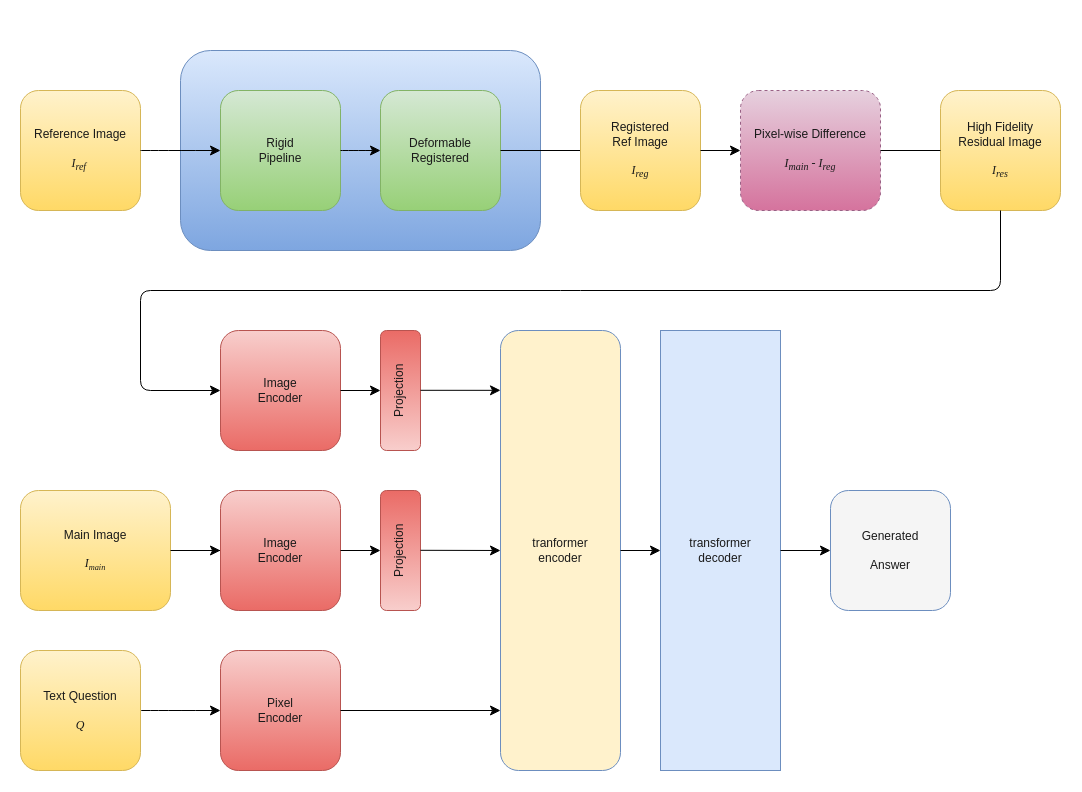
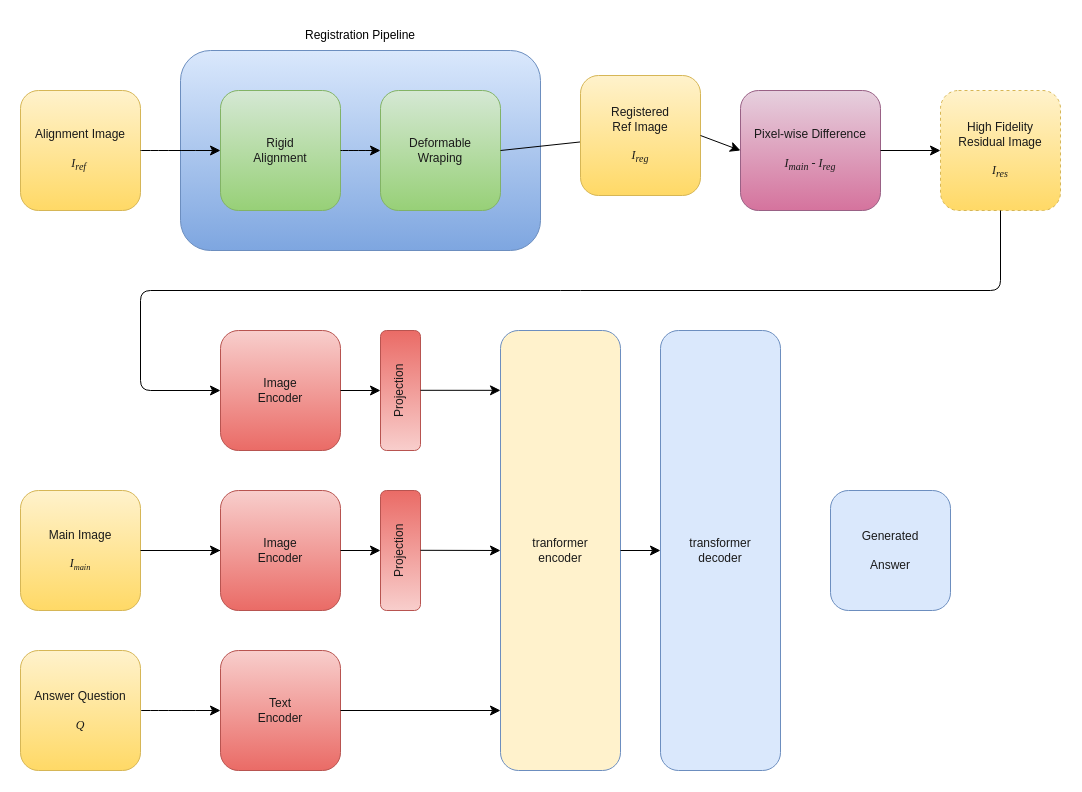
+ <mxCell id="3" value="Registration Pipeline" style="text;html=1;align=center;verticalAlign=middle;whiteSpace=wrap;rounded=0;" parent="1" vertex="1"><mxGeometry x="300" y="20" width="120" height="30" as="geometry" /></mxCell>
- <mxCell id="8" value="&lt;font style=&quot;color: rgb(26, 26, 26);&quot;&gt;Reference Image&lt;/font&gt;&lt;div&gt;&lt;font color=&quot;#1a1a1a&quot;&gt;&lt;br&gt;&lt;/font&gt;&lt;div&gt;&lt;font face=&quot;Cambria&quot; style=&quot;color: rgb(26, 26, 26);&quot;&gt;&lt;i&gt;I&lt;sub&gt;ref&amp;nbsp;&lt;/sub&gt;&lt;/i&gt;&lt;/font&gt;&lt;/div&gt;&lt;/div&gt;" style="rounded=1;whiteSpace=wrap;html=1;fillColor=#fff2cc;gradientColor=#ffd966;strokeColor=#d6b656;" parent="1" vertex="1"><mxGeometry x="20" y="90" width="120" height="120" as="geometry" /></mxCell>
+ <mxCell id="8" value="&lt;font style=&quot;color: rgb(26, 26, 26);&quot;&gt;Alignment Image&lt;/font&gt;&lt;div&gt;&lt;font color=&quot;#1a1a1a&quot;&gt;&lt;br&gt;&lt;/font&gt;&lt;div&gt;&lt;font face=&quot;Cambria&quot; style=&quot;color: rgb(26, 26, 26);&quot;&gt;&lt;i&gt;I&lt;sub&gt;ref&amp;nbsp;&lt;/sub&gt;&lt;/i&gt;&lt;/font&gt;&lt;/div&gt;&lt;/div&gt;" style="rounded=1;whiteSpace=wrap;html=1;fillColor=#fff2cc;gradientColor=#ffd966;strokeColor=#d6b656;" parent="1" vertex="1"><mxGeometry x="20" y="90" width="120" height="120" as="geometry" /></mxCell>
- <mxCell id="4" value="&lt;font style=&quot;color: rgb(26, 26, 26);&quot;&gt;Rigid&lt;/font&gt;&lt;div&gt;&lt;font style=&quot;color: rgb(26, 26, 26);&quot;&gt;Pipeline&lt;/font&gt;&lt;/div&gt;" style="rounded=1;whiteSpace=wrap;html=1;fillColor=#d5e8d4;strokeColor=#82b366;gradientColor=#97d077;" parent="1" vertex="1"><mxGeometry x="220" y="90" width="120" height="120" as="geometry" /></mxCell>
+ <mxCell id="4" value="&lt;font style=&quot;color: rgb(26, 26, 26);&quot;&gt;Rigid&lt;/font&gt;&lt;div&gt;&lt;font style=&quot;color: rgb(26, 26, 26);&quot;&gt;Alignment&lt;/font&gt;&lt;/div&gt;" style="rounded=1;whiteSpace=wrap;html=1;fillColor=#d5e8d4;strokeColor=#82b366;gradientColor=#97d077;" parent="1" vertex="1"><mxGeometry x="220" y="90" width="120" height="120" as="geometry" /></mxCell>
- <mxCell id="5" value="&lt;font style=&quot;color: rgb(26, 26, 26);&quot;&gt;Deformable&lt;/font&gt;&lt;div&gt;&lt;font style=&quot;color: rgb(26, 26, 26);&quot;&gt;Registered&lt;/font&gt;&lt;/div&gt;" style="rounded=1;whiteSpace=wrap;html=1;fillColor=#d5e8d4;gradientColor=#97d077;strokeColor=#82b366;" parent="1" vertex="1"><mxGeometry x="380" y="90" width="120" height="120" as="geometry" /></mxCell>
+ <mxCell id="5" value="&lt;font style=&quot;color: rgb(26, 26, 26);&quot;&gt;Deformable&lt;/font&gt;&lt;div&gt;&lt;font style=&quot;color: rgb(26, 26, 26);&quot;&gt;Wraping&lt;/font&gt;&lt;/div&gt;" style="rounded=1;whiteSpace=wrap;html=1;fillColor=#d5e8d4;gradientColor=#97d077;strokeColor=#82b366;" parent="1" vertex="1"><mxGeometry x="380" y="90" width="120" height="120" as="geometry" /></mxCell>
- <mxCell id="10" value="&lt;font&gt;&lt;font color=&quot;#1a1a1a&quot;&gt;Registered&lt;/font&gt;&lt;br&gt;&lt;/font&gt;&lt;div&gt;&lt;font style=&quot;color: rgb(26, 26, 26);&quot;&gt;Ref Image&lt;br&gt;&lt;/font&gt;&lt;/div&gt;&lt;div&gt;&lt;font style=&quot;color: rgb(26, 26, 26);&quot;&gt;&lt;br&gt;&lt;/font&gt;&lt;/div&gt;&lt;div&gt;&lt;font face=&quot;Cambria&quot; style=&quot;color: rgb(26, 26, 26);&quot;&gt;&lt;i style=&quot;&quot;&gt;I&lt;sub style=&quot;&quot;&gt;reg&lt;/sub&gt;&lt;/i&gt;&lt;/font&gt;&lt;/div&gt;" style="rounded=1;whiteSpace=wrap;html=1;fillColor=#fff2cc;gradientColor=#ffd966;strokeColor=#d6b656;" parent="1" vertex="1"><mxGeometry x="580" y="90" width="120" height="120" as="geometry" /></mxCell>
+ <mxCell id="10" value="&lt;font&gt;&lt;font color=&quot;#1a1a1a&quot;&gt;Registered&lt;/font&gt;&lt;br&gt;&lt;/font&gt;&lt;div&gt;&lt;font style=&quot;color: rgb(26, 26, 26);&quot;&gt;Ref Image&lt;br&gt;&lt;/font&gt;&lt;/div&gt;&lt;div&gt;&lt;font style=&quot;color: rgb(26, 26, 26);&quot;&gt;&lt;br&gt;&lt;/font&gt;&lt;/div&gt;&lt;div&gt;&lt;font face=&quot;Cambria&quot; style=&quot;color: rgb(26, 26, 26);&quot;&gt;&lt;i style=&quot;&quot;&gt;I&lt;sub style=&quot;&quot;&gt;reg&lt;/sub&gt;&lt;/i&gt;&lt;/font&gt;&lt;/div&gt;" style="rounded=1;whiteSpace=wrap;html=1;fillColor=#fff2cc;gradientColor=#ffd966;strokeColor=#d6b656;" parent="1" vertex="1"><mxGeometry x="580" y="75" width="120" height="120" as="geometry" /></mxCell>
- <mxCell id="11" value="&lt;font color=&quot;#1a1a1a&quot;&gt;Pixel-wise Difference&lt;/font&gt;&lt;div&gt;&lt;font color=&quot;#1a1a1a&quot;&gt;&lt;br&gt;&lt;/font&gt;&lt;div&gt;&lt;font face=&quot;Cambria&quot; style=&quot;color: rgb(26, 26, 26);&quot;&gt;&lt;i&gt;I&lt;sub&gt;main&lt;/sub&gt;&amp;nbsp;- I&lt;sub style=&quot;&quot;&gt;reg&lt;/sub&gt;&lt;/i&gt;&lt;/font&gt;&lt;/div&gt;&lt;/div&gt;" style="rounded=1;whiteSpace=wrap;html=1;fillColor=#e6d0de;strokeColor=#996185;gradientColor=#d5739d;dashed=1;" parent="1" vertex="1"><mxGeometry x="740" y="90" width="140" height="120" as="geometry" /></mxCell>
+ <mxCell id="11" value="&lt;font color=&quot;#1a1a1a&quot;&gt;Pixel-wise Difference&lt;/font&gt;&lt;div&gt;&lt;font color=&quot;#1a1a1a&quot;&gt;&lt;br&gt;&lt;/font&gt;&lt;div&gt;&lt;font face=&quot;Cambria&quot; style=&quot;color: rgb(26, 26, 26);&quot;&gt;&lt;i&gt;I&lt;sub&gt;main&lt;/sub&gt;&amp;nbsp;- I&lt;sub style=&quot;&quot;&gt;reg&lt;/sub&gt;&lt;/i&gt;&lt;/font&gt;&lt;/div&gt;&lt;/div&gt;" style="rounded=1;whiteSpace=wrap;html=1;fillColor=#e6d0de;strokeColor=#996185;gradientColor=#d5739d;" parent="1" vertex="1"><mxGeometry x="740" y="90" width="140" height="120" as="geometry" /></mxCell>
- <mxCell id="14" value="" style="endArrow=none;html=1;rounded=1;fontSize=12;startSize=8;endSize=8;curved=0;exitX=1;exitY=0.5;exitDx=0;exitDy=0;entryX=0;entryY=0.5;entryDx=0;entryDy=0;" parent="1" source="11" target="13" edge="1"><mxGeometry width="50" height="50" relative="1" as="geometry"><mxPoint x="950" y="240" as="sourcePoint" /><mxPoint x="990" y="240" as="targetPoint" /><Array as="points" /></mxGeometry></mxCell>
+ <mxCell id="14" value="" style="endArrow=classic;html=1;rounded=1;fontSize=12;startSize=8;endSize=8;curved=0;exitX=1;exitY=0.5;exitDx=0;exitDy=0;entryX=0;entryY=0.5;entryDx=0;entryDy=0;" parent="1" source="11" target="13" edge="1"><mxGeometry width="50" height="50" relative="1" as="geometry"><mxPoint x="950" y="240" as="sourcePoint" /><mxPoint x="990" y="240" as="targetPoint" /><Array as="points" /></mxGeometry></mxCell>
- <mxCell id="13" value="&lt;font color=&quot;#1a1a1a&quot;&gt;High Fidelity&lt;/font&gt;&lt;div&gt;&lt;font color=&quot;#1a1a1a&quot;&gt;Residual Image&lt;br&gt;&lt;/font&gt;&lt;div&gt;&lt;font style=&quot;color: rgb(26, 26, 26);&quot;&gt;&lt;br&gt;&lt;/font&gt;&lt;/div&gt;&lt;div&gt;&lt;font face=&quot;Cambria&quot; style=&quot;color: rgb(26, 26, 26);&quot;&gt;&lt;i style=&quot;&quot;&gt;I&lt;sub style=&quot;&quot;&gt;res&lt;/sub&gt;&lt;/i&gt;&lt;/font&gt;&lt;/div&gt;&lt;/div&gt;" style="rounded=1;whiteSpace=wrap;html=1;fillColor=#fff2cc;gradientColor=#ffd966;strokeColor=#d6b656;" parent="1" vertex="1"><mxGeometry x="940" y="90" width="120" height="120" as="geometry" /></mxCell>
+ <mxCell id="13" value="&lt;font color=&quot;#1a1a1a&quot;&gt;High Fidelity&lt;/font&gt;&lt;div&gt;&lt;font color=&quot;#1a1a1a&quot;&gt;Residual Image&lt;br&gt;&lt;/font&gt;&lt;div&gt;&lt;font style=&quot;color: rgb(26, 26, 26);&quot;&gt;&lt;br&gt;&lt;/font&gt;&lt;/div&gt;&lt;div&gt;&lt;font face=&quot;Cambria&quot; style=&quot;color: rgb(26, 26, 26);&quot;&gt;&lt;i style=&quot;&quot;&gt;I&lt;sub style=&quot;&quot;&gt;res&lt;/sub&gt;&lt;/i&gt;&lt;/font&gt;&lt;/div&gt;&lt;/div&gt;" style="rounded=1;whiteSpace=wrap;html=1;fillColor=#fff2cc;gradientColor=#ffd966;strokeColor=#d6b656;dashed=1;" parent="1" vertex="1"><mxGeometry x="940" y="90" width="120" height="120" as="geometry" /></mxCell>
- <mxCell id="7" value="&lt;font style=&quot;color: rgb(26, 26, 26);&quot;&gt;Main Image&lt;/font&gt;&lt;div&gt;&lt;font color=&quot;#1a1a1a&quot;&gt;&lt;br&gt;&lt;/font&gt;&lt;div&gt;&lt;font face=&quot;Cambria&quot; style=&quot;color: rgb(26, 26, 26);&quot;&gt;&lt;i&gt;I&lt;span style=&quot;font-size: 10px;&quot;&gt;&lt;sub&gt;main&lt;/sub&gt;&lt;/span&gt;&lt;/i&gt;&lt;/font&gt;&lt;/div&gt;&lt;/div&gt;" style="rounded=1;whiteSpace=wrap;html=1;fillColor=#fff2cc;gradientColor=#ffd966;strokeColor=#d6b656;" parent="1" vertex="1"><mxGeometry x="20" y="490" width="150" height="120" as="geometry" /></mxCell>
+ <mxCell id="7" value="&lt;font style=&quot;color: rgb(26, 26, 26);&quot;&gt;Main Image&lt;/font&gt;&lt;div&gt;&lt;font color=&quot;#1a1a1a&quot;&gt;&lt;br&gt;&lt;/font&gt;&lt;div&gt;&lt;font face=&quot;Cambria&quot; style=&quot;color: rgb(26, 26, 26);&quot;&gt;&lt;i&gt;I&lt;span style=&quot;font-size: 10px;&quot;&gt;&lt;sub&gt;main&lt;/sub&gt;&lt;/span&gt;&lt;/i&gt;&lt;/font&gt;&lt;/div&gt;&lt;/div&gt;" style="rounded=1;whiteSpace=wrap;html=1;fillColor=#fff2cc;gradientColor=#ffd966;strokeColor=#d6b656;" parent="1" vertex="1"><mxGeometry x="20" y="490" width="120" height="120" as="geometry" /></mxCell>
- <mxCell id="28" value="&lt;font color=&quot;#1a1a1a&quot;&gt;transformer&lt;/font&gt;&lt;div&gt;&lt;font color=&quot;#1a1a1a&quot;&gt;decoder&lt;/font&gt;&lt;/div&gt;" style="whiteSpace=wrap;html=1;fillColor=#dae8fc;strokeColor=#6c8ebf;rounded=0;" parent="1" vertex="1"><mxGeometry x="660" y="330" width="120" height="440" as="geometry" /></mxCell>
+ <mxCell id="28" value="&lt;font color=&quot;#1a1a1a&quot;&gt;transformer&lt;/font&gt;&lt;div&gt;&lt;font color=&quot;#1a1a1a&quot;&gt;decoder&lt;/font&gt;&lt;/div&gt;" style="rounded=1;whiteSpace=wrap;html=1;fillColor=#dae8fc;strokeColor=#6c8ebf;" parent="1" vertex="1"><mxGeometry x="660" y="330" width="120" height="440" as="geometry" /></mxCell>
- <mxCell id="33" value="" style="endArrow=classic;html=1;rounded=1;fontSize=12;startSize=8;endSize=8;curved=0;exitX=1;exitY=0.5;exitDx=0;exitDy=0;" parent="1" source="28" target="29" edge="1"><mxGeometry width="50" height="50" relative="1" as="geometry"><mxPoint x="600" y="640" as="sourcePoint" /><mxPoint x="720" y="640" as="targetPoint" /><Array as="points" /></mxGeometry></mxCell>
- <mxCell id="29" value="&lt;font color=&quot;#1a1a1a&quot;&gt;Generated&lt;br&gt;&lt;br&gt;Answer&lt;/font&gt;" style="rounded=1;whiteSpace=wrap;html=1;fillColor=#f5f5f5;strokeColor=#6c8ebf;" parent="1" vertex="1"><mxGeometry x="830" y="490" width="120" height="120" as="geometry" /></mxCell>
+ <mxCell id="29" value="&lt;font color=&quot;#1a1a1a&quot;&gt;Generated&lt;br&gt;&lt;br&gt;Answer&lt;/font&gt;" style="rounded=1;whiteSpace=wrap;html=1;fillColor=#dae8fc;strokeColor=#6c8ebf;" parent="1" vertex="1"><mxGeometry x="830" y="490" width="120" height="120" as="geometry" /></mxCell>
- <mxCell id="22" value="&lt;font color=&quot;#1a1a1a&quot;&gt;Text Question&lt;/font&gt;&lt;br&gt;&lt;div&gt;&lt;font color=&quot;#1a1a1a&quot;&gt;&lt;br&gt;&lt;/font&gt;&lt;div&gt;&lt;font face=&quot;Cambria&quot; color=&quot;#1a1a1a&quot;&gt;&lt;i&gt;Q&lt;/i&gt;&lt;/font&gt;&lt;/div&gt;&lt;/div&gt;" style="rounded=1;whiteSpace=wrap;html=1;fillColor=#fff2cc;gradientColor=#ffd966;strokeColor=#d6b656;" parent="1" vertex="1"><mxGeometry x="20" y="650" width="120" height="120" as="geometry" /></mxCell>
+ <mxCell id="22" value="&lt;font color=&quot;#1a1a1a&quot;&gt;Answer Question&lt;/font&gt;&lt;br&gt;&lt;div&gt;&lt;font color=&quot;#1a1a1a&quot;&gt;&lt;br&gt;&lt;/font&gt;&lt;div&gt;&lt;font face=&quot;Cambria&quot; color=&quot;#1a1a1a&quot;&gt;&lt;i&gt;Q&lt;/i&gt;&lt;/font&gt;&lt;/div&gt;&lt;/div&gt;" style="rounded=1;whiteSpace=wrap;html=1;fillColor=#fff2cc;gradientColor=#ffd966;strokeColor=#d6b656;" parent="1" vertex="1"><mxGeometry x="20" y="650" width="120" height="120" as="geometry" /></mxCell>
- <mxCell id="23" value="&lt;font color=&quot;#1a1a1a&quot;&gt;Pixel&lt;br&gt;Encoder&lt;/font&gt;" style="rounded=1;whiteSpace=wrap;html=1;fillColor=#f8cecc;gradientColor=#ea6b66;strokeColor=#b85450;" parent="1" vertex="1"><mxGeometry x="220" y="650" width="120" height="120" as="geometry" /></mxCell>
+ <mxCell id="23" value="&lt;font color=&quot;#1a1a1a&quot;&gt;Text&lt;br&gt;Encoder&lt;/font&gt;" style="rounded=1;whiteSpace=wrap;html=1;fillColor=#f8cecc;gradientColor=#ea6b66;strokeColor=#b85450;" parent="1" vertex="1"><mxGeometry x="220" y="650" width="120" height="120" as="geometry" /></mxCell>
